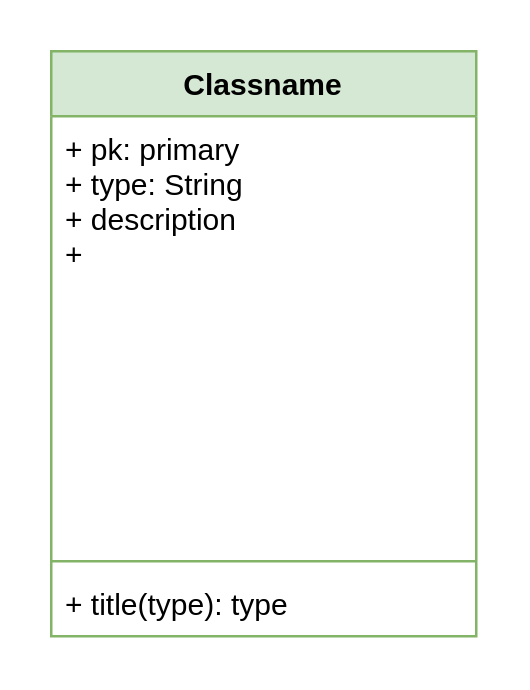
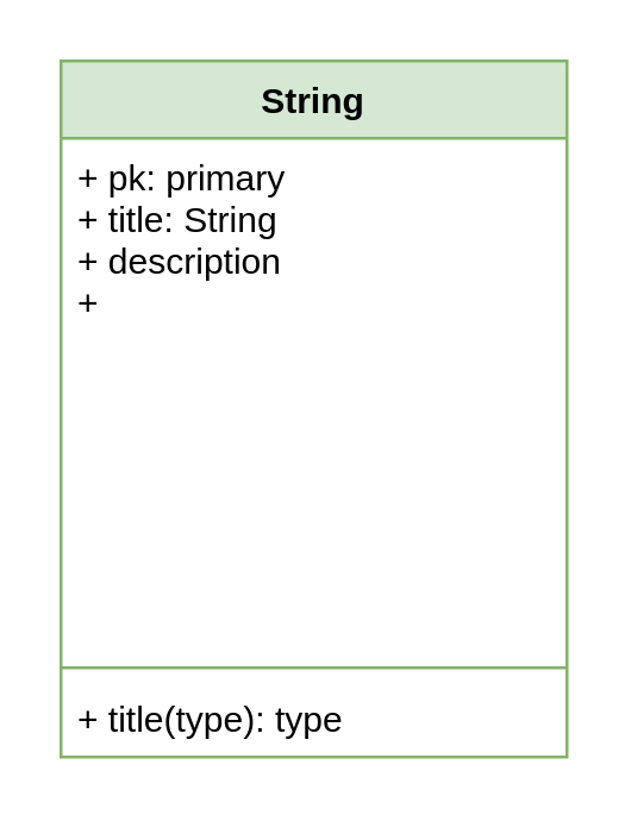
- <mxCell id="2" value="Classname" style="swimlane;fontStyle=1;align=center;verticalAlign=top;childLayout=stackLayout;horizontal=1;startSize=26;horizontalStack=0;resizeParent=1;resizeParentMax=0;resizeLast=0;collapsible=1;marginBottom=0;fillColor=#d5e8d4;strokeColor=#82b366;" vertex="1" parent="1"><mxGeometry x="20" y="20" width="170" height="234" as="geometry" /></mxCell>
+ <mxCell id="2" value="String" style="swimlane;fontStyle=1;align=center;verticalAlign=top;childLayout=stackLayout;horizontal=1;startSize=26;horizontalStack=0;resizeParent=1;resizeParentMax=0;resizeLast=0;collapsible=1;marginBottom=0;fillColor=#d5e8d4;strokeColor=#82b366;" vertex="1" parent="1"><mxGeometry x="20" y="20" width="170" height="234" as="geometry" /></mxCell>
- <mxCell id="3" value="+ pk: primary&#10;+ type: String&#10;+ description&#10;+ " style="text;strokeColor=none;fillColor=none;align=left;verticalAlign=top;spacingLeft=4;spacingRight=4;overflow=hidden;rotatable=0;points=[[0,0.5],[1,0.5]];portConstraint=eastwest;" vertex="1" parent="2"><mxGeometry y="26" width="170" height="174" as="geometry" /></mxCell>
+ <mxCell id="3" value="+ pk: primary&#10;+ title: String&#10;+ description&#10;+ " style="text;strokeColor=none;fillColor=none;align=left;verticalAlign=top;spacingLeft=4;spacingRight=4;overflow=hidden;rotatable=0;points=[[0,0.5],[1,0.5]];portConstraint=eastwest;" vertex="1" parent="2"><mxGeometry y="26" width="170" height="174" as="geometry" /></mxCell>
